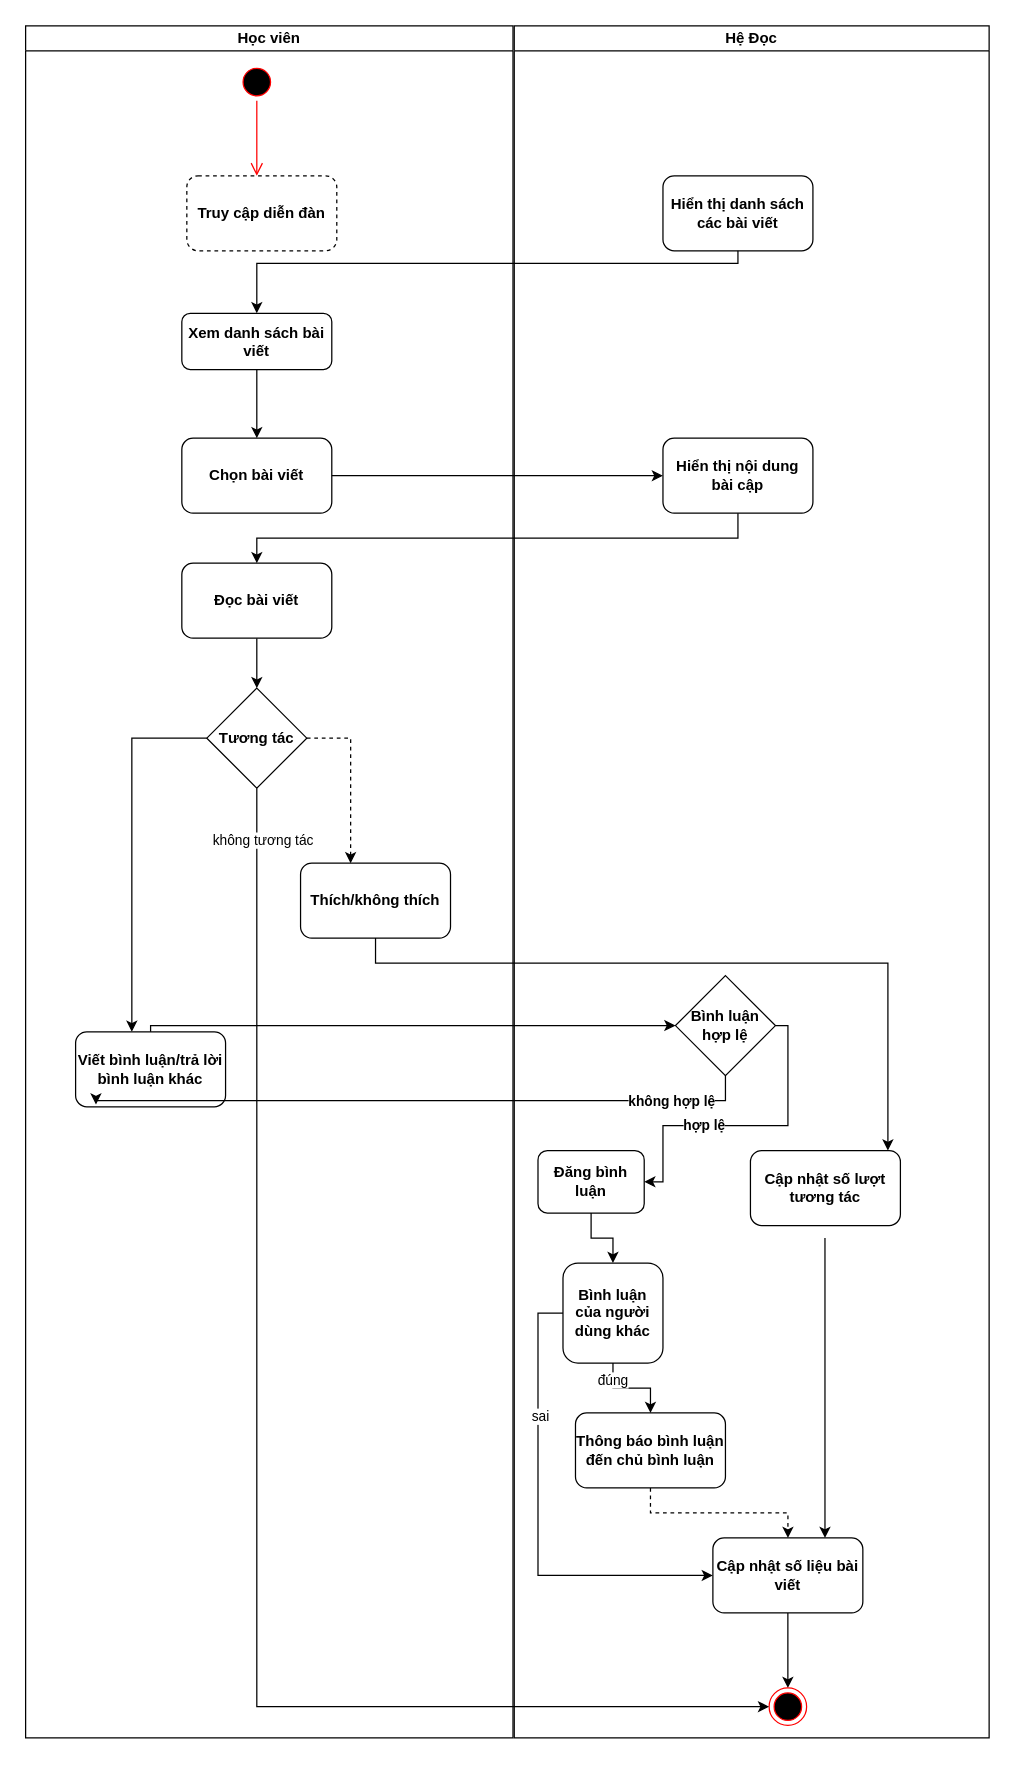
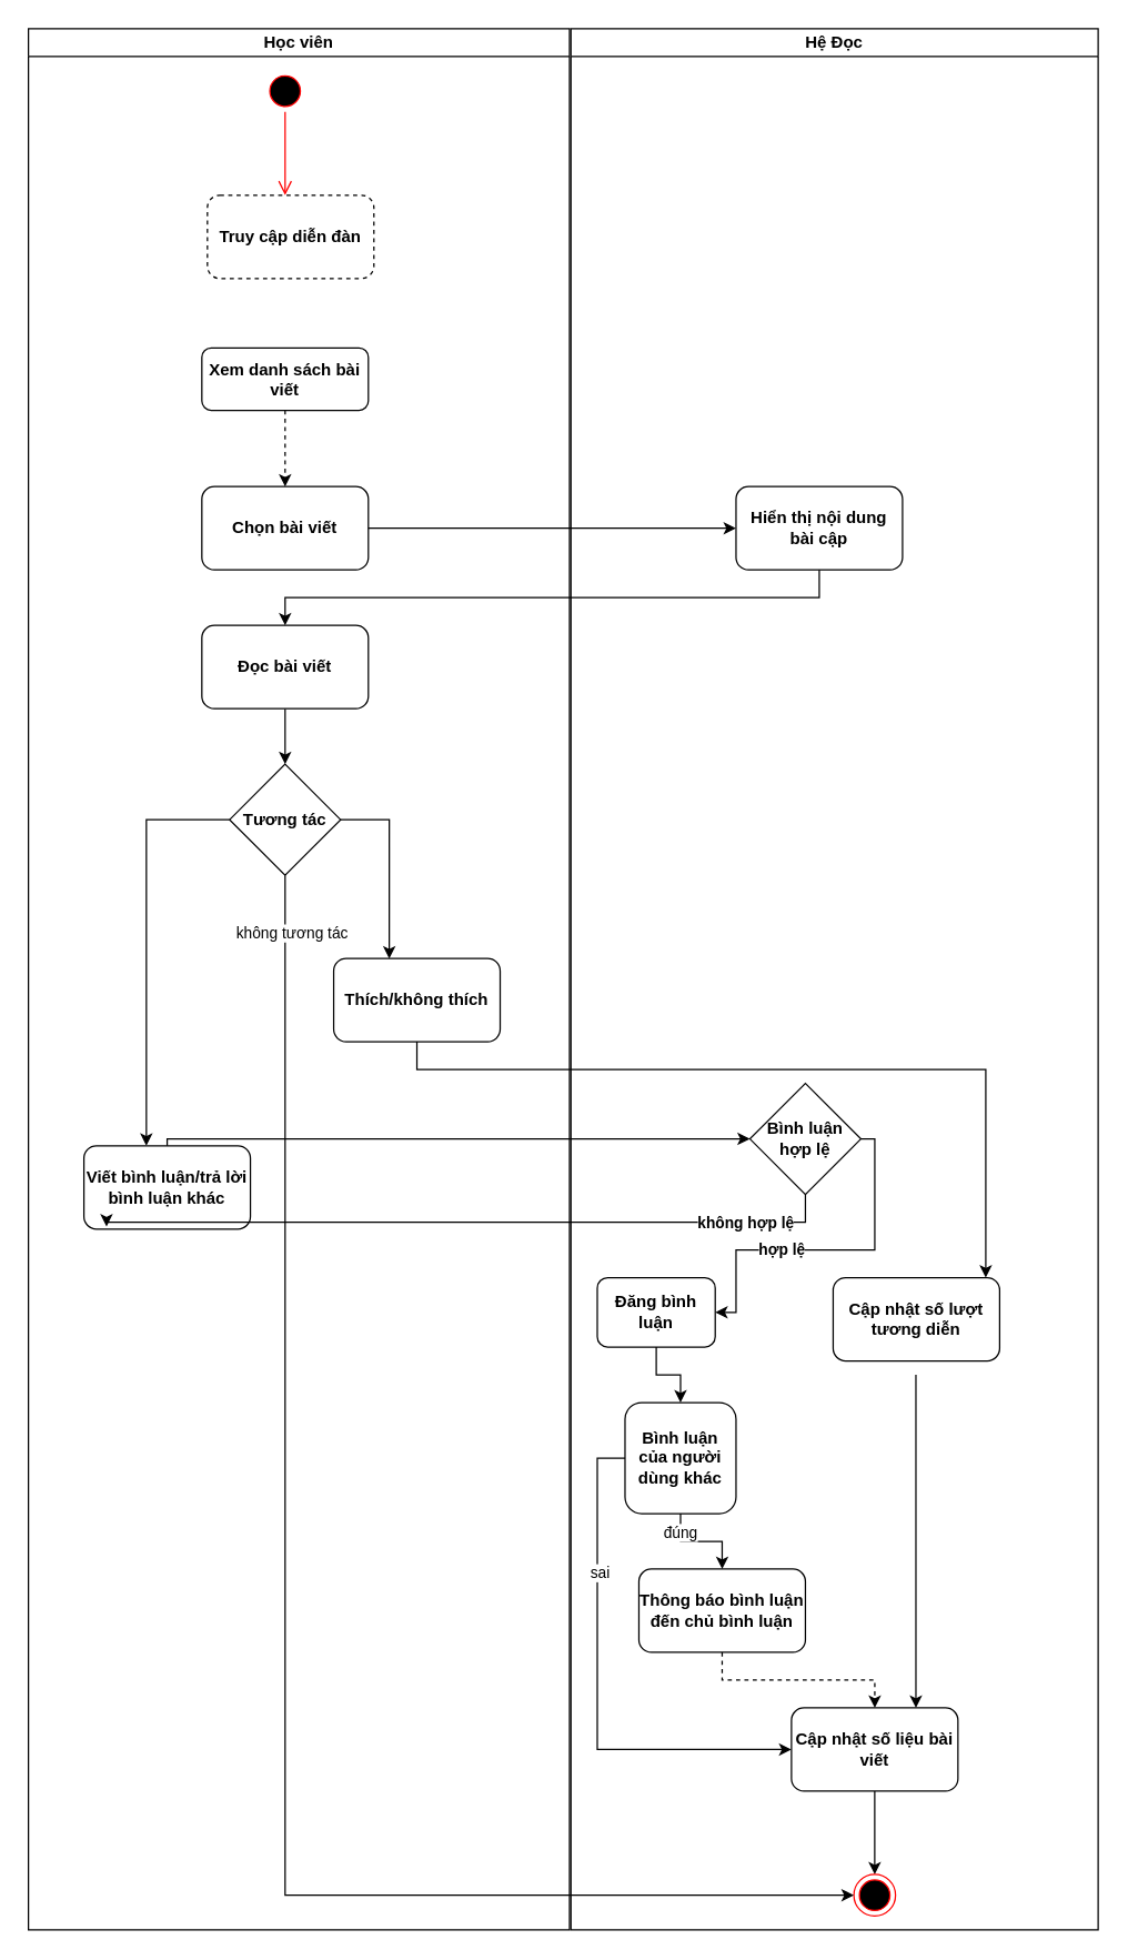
- <mxCell id="17" value="Hiển thị danh sách các bài viết" style="rounded=1;whiteSpace=wrap;html=1;fontStyle=1" parent="16" vertex="1"><mxGeometry x="119" y="120" width="120" height="60" as="geometry" /></mxCell>
- <mxCell id="36" style="edgeStyle=orthogonalEdgeStyle;rounded=0;orthogonalLoop=1;jettySize=auto;html=1;fontStyle=1" parent="1" source="17" target="7" edge="1"><mxGeometry relative="1" as="geometry"><Array as="points"><mxPoint x="590" y="210" /><mxPoint x="205" y="210" /></Array></mxGeometry></mxCell>
- <mxCell id="6" style="edgeStyle=orthogonalEdgeStyle;rounded=0;orthogonalLoop=1;jettySize=auto;html=1;entryX=0.5;entryY=0;entryDx=0;entryDy=0;fontStyle=1" parent="2" source="7" target="8" edge="1"><mxGeometry relative="1" as="geometry" /></mxCell>
+ <mxCell id="6" style="edgeStyle=orthogonalEdgeStyle;rounded=0;orthogonalLoop=1;jettySize=auto;html=1;entryX=0.5;entryY=0;entryDx=0;entryDy=0;fontStyle=1;dashed=1;" parent="2" source="7" target="8" edge="1"><mxGeometry relative="1" as="geometry" /></mxCell>
- <mxCell id="15" style="edgeStyle=orthogonalEdgeStyle;rounded=0;orthogonalLoop=1;jettySize=auto;html=1;entryX=0.334;entryY=0.003;entryDx=0;entryDy=0;entryPerimeter=0;fontStyle=1;dashed=1;" parent="2" source="12" target="14" edge="1"><mxGeometry relative="1" as="geometry"><Array as="points"><mxPoint x="260" y="570" /></Array></mxGeometry></mxCell>
+ <mxCell id="15" style="edgeStyle=orthogonalEdgeStyle;rounded=0;orthogonalLoop=1;jettySize=auto;html=1;entryX=0.334;entryY=0.003;entryDx=0;entryDy=0;entryPerimeter=0;fontStyle=1" parent="2" source="12" target="14" edge="1"><mxGeometry relative="1" as="geometry"><Array as="points"><mxPoint x="260" y="570" /></Array></mxGeometry></mxCell>
- <mxCell id="25" value="Cập nhật số lượt tương tác" style="rounded=1;whiteSpace=wrap;html=1;fontStyle=1" parent="16" vertex="1"><mxGeometry x="189" y="900" width="120" height="60" as="geometry" /></mxCell>
+ <mxCell id="25" value="Cập nhật số lượt tương diễn" style="rounded=1;whiteSpace=wrap;html=1;fontStyle=1" parent="16" vertex="1"><mxGeometry x="189" y="900" width="120" height="60" as="geometry" /></mxCell>
